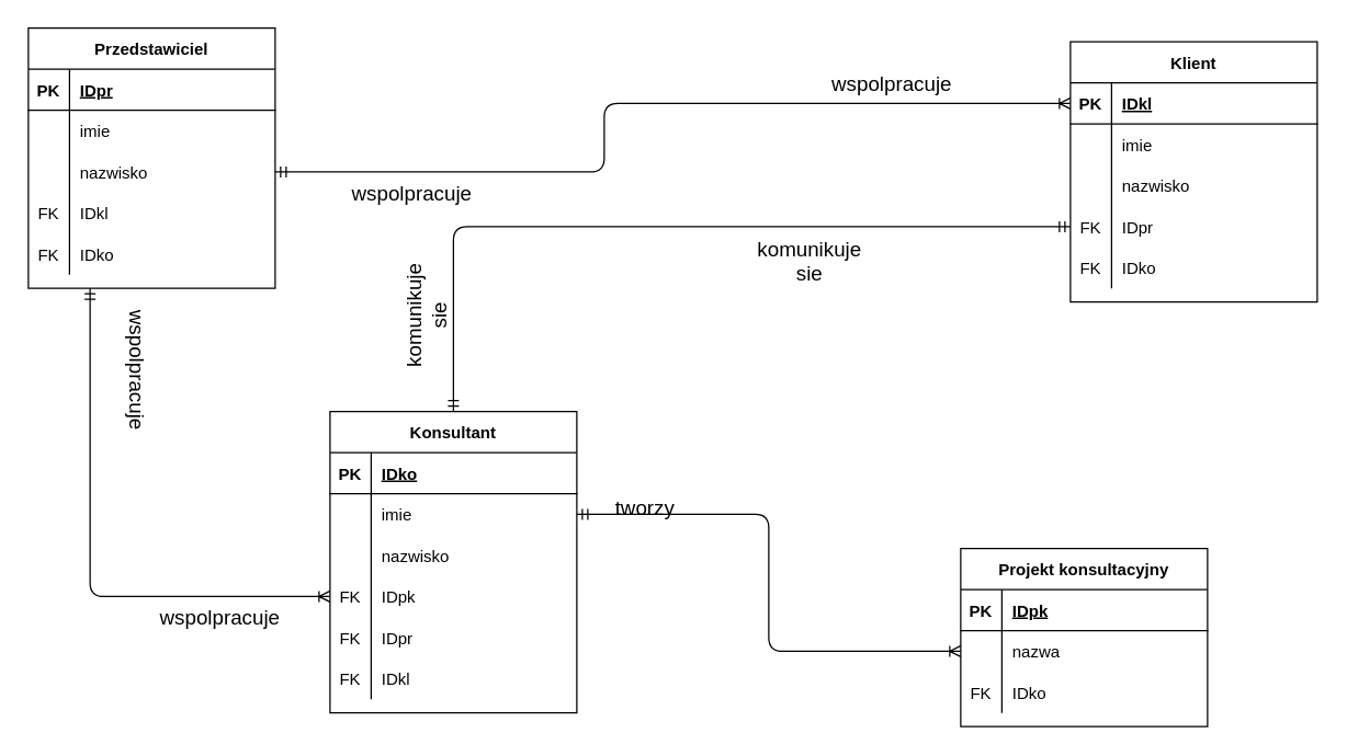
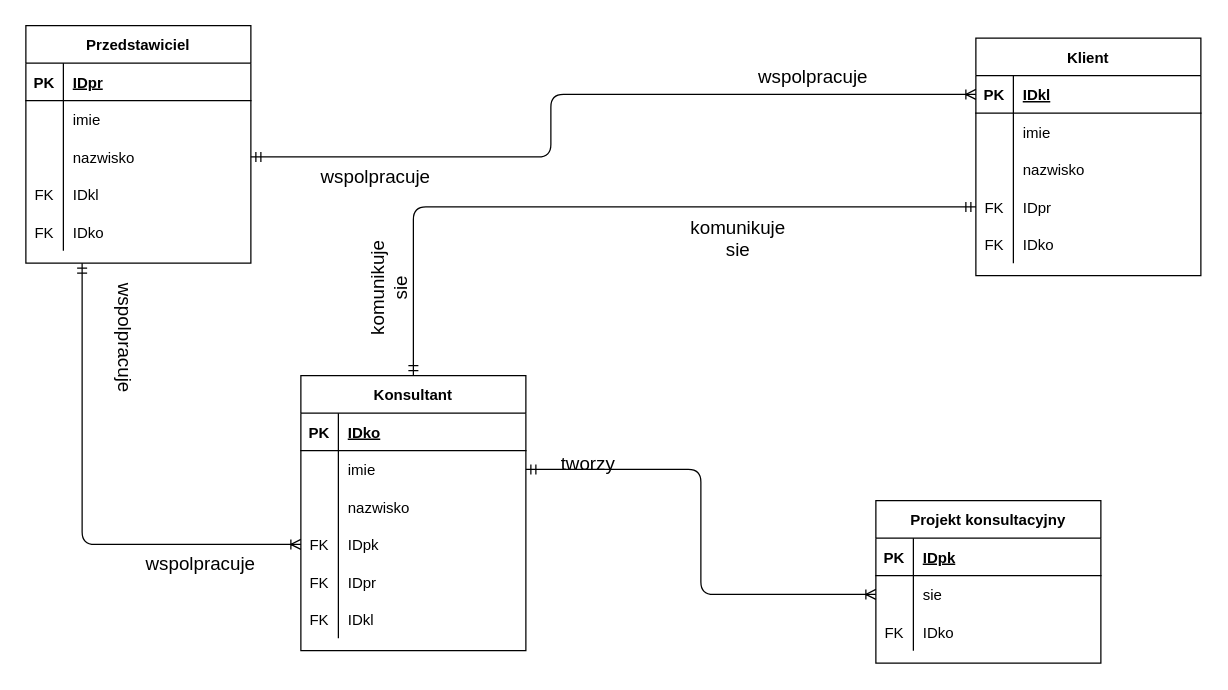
- <mxCell id="63" value="nazwa" style="shape=partialRectangle;connectable=0;fillColor=none;top=0;left=0;bottom=0;right=0;align=left;spacingLeft=6;overflow=hidden;" vertex="1" parent="61"><mxGeometry x="30" width="150" height="30" as="geometry" /></mxCell>
+ <mxCell id="63" value="sie" style="shape=partialRectangle;connectable=0;fillColor=none;top=0;left=0;bottom=0;right=0;align=left;spacingLeft=6;overflow=hidden;" vertex="1" parent="61"><mxGeometry x="30" width="150" height="30" as="geometry" /></mxCell>
